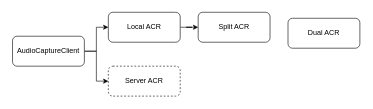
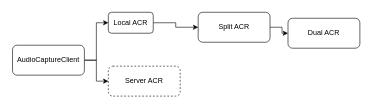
- <mxCell id="7" value="Local ACR" style="rounded=1;whiteSpace=wrap;html=1;" vertex="1" parent="1"><mxGeometry x="180" y="20" width="120" height="50" as="geometry" /></mxCell>
+ <mxCell id="7" value="Local ACR" style="rounded=1;whiteSpace=wrap;html=1;" vertex="1" parent="1"><mxGeometry x="180" y="20" width="75" height="35" as="geometry" /></mxCell>
+ <mxCell id="8" style="edgeStyle=orthogonalEdgeStyle;rounded=0;orthogonalLoop=1;jettySize=auto;html=1;entryX=0;entryY=0.5;entryDx=0;entryDy=0;" edge="1" parent="1" source="9" target="10"><mxGeometry relative="1" as="geometry" /></mxCell>
- <mxCell id="4" value="AudioCaptureClient" style="rounded=1;whiteSpace=wrap;html=1;" vertex="1" parent="1"><mxGeometry x="20" y="60" width="120" height="50" as="geometry" /></mxCell>
+ <mxCell id="4" value="AudioCaptureClient" style="rounded=1;whiteSpace=wrap;html=1;" vertex="1" parent="1"><mxGeometry x="20" y="75" width="120" height="50" as="geometry" /></mxCell>
